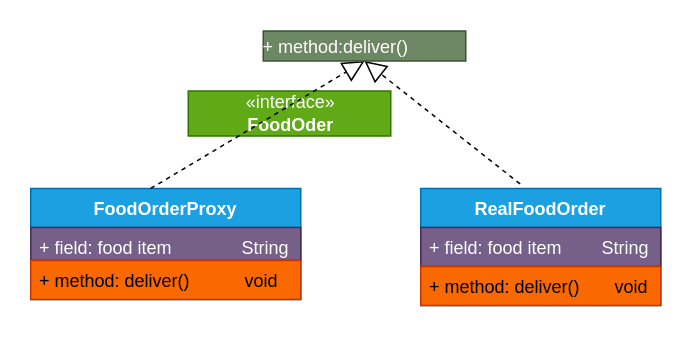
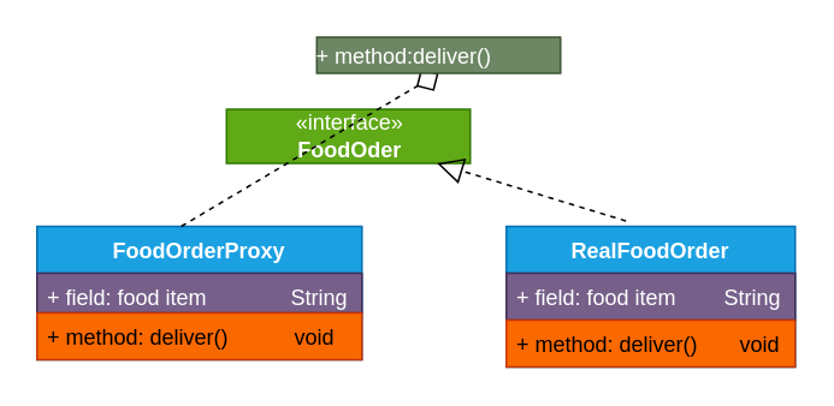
- <mxCell id="10" value="" style="endArrow=block;dashed=1;endFill=0;endSize=12;html=1;rounded=0;entryX=0.5;entryY=1;entryDx=0;entryDy=0;exitX=0.444;exitY=0;exitDx=0;exitDy=0;exitPerimeter=0;" parent="1" source="3" target="11" edge="1"><mxGeometry width="160" relative="1" as="geometry"><mxPoint x="90" y="63.2" as="sourcePoint" /><mxPoint x="249.5" y="15" as="targetPoint" /><Array as="points" /></mxGeometry></mxCell>
+ <mxCell id="10" value="" style="endArrow=diamond;dashed=1;endFill=0;endSize=12;html=1;rounded=0;entryX=0.5;entryY=1;entryDx=0;entryDy=0;exitX=0.444;exitY=0;exitDx=0;exitDy=0;exitPerimeter=0;" parent="1" source="3" target="11" edge="1"><mxGeometry width="160" relative="1" as="geometry"><mxPoint x="90" y="63.2" as="sourcePoint" /><mxPoint x="249.5" y="15" as="targetPoint" /><Array as="points" /></mxGeometry></mxCell>
- <mxCell id="9" value="" style="endArrow=block;dashed=1;endFill=0;endSize=12;html=1;rounded=0;exitX=0.414;exitY=-0.039;exitDx=0;exitDy=0;exitPerimeter=0;entryX=0.5;entryY=1;entryDx=0;entryDy=0;" parent="1" source="6" target="11" edge="1"><mxGeometry width="160" relative="1" as="geometry"><mxPoint x="180" y="-45" as="sourcePoint" /><mxPoint x="270" y="15" as="targetPoint" /></mxGeometry></mxCell>
+ <mxCell id="9" value="" style="endArrow=block;dashed=1;endFill=0;endSize=12;html=1;rounded=0;exitX=0.414;exitY=-0.039;exitDx=0;exitDy=0;exitPerimeter=0;" parent="1" source="6" target="2" edge="1"><mxGeometry width="160" relative="1" as="geometry"><mxPoint x="180" y="-45" as="sourcePoint" /><mxPoint x="270" y="15" as="targetPoint" /></mxGeometry></mxCell>
